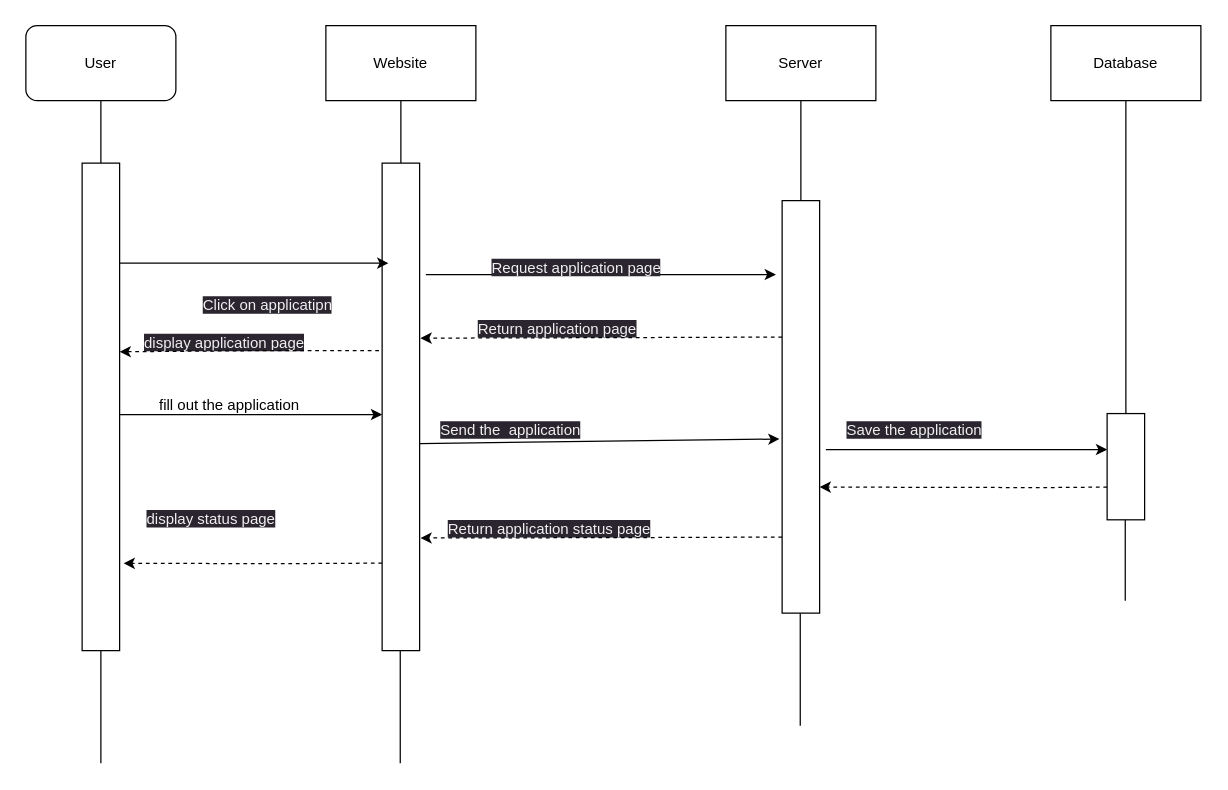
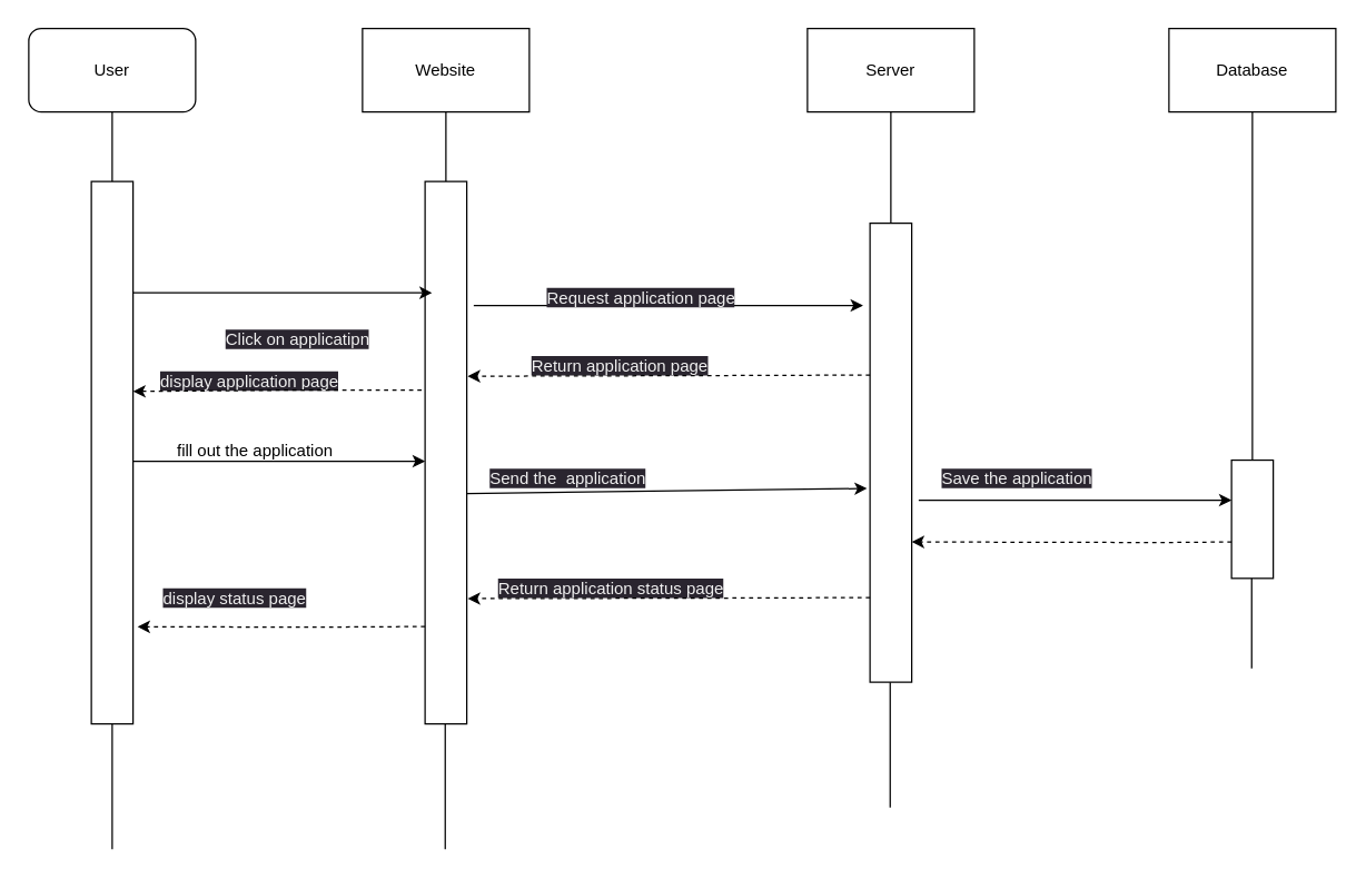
- <mxCell id="23" value="&lt;span style=&quot;color: rgb(240, 240, 240); font-family: Helvetica; font-size: 12px; font-style: normal; font-variant-ligatures: normal; font-variant-caps: normal; font-weight: 400; letter-spacing: normal; orphans: 2; text-align: center; text-indent: 0px; text-transform: none; widows: 2; word-spacing: 0px; -webkit-text-stroke-width: 0px; background-color: rgb(42, 37, 47); text-decoration-thickness: initial; text-decoration-style: initial; text-decoration-color: initial; float: none; display: inline !important;&quot;&gt;display status page&lt;/span&gt;" style="text;whiteSpace=wrap;html=1;" parent="1" vertex="1"><mxGeometry x="115" y="401.18" width="180" height="20" as="geometry" /></mxCell>
+ <mxCell id="23" value="&lt;span style=&quot;color: rgb(240, 240, 240); font-family: Helvetica; font-size: 12px; font-style: normal; font-variant-ligatures: normal; font-variant-caps: normal; font-weight: 400; letter-spacing: normal; orphans: 2; text-align: center; text-indent: 0px; text-transform: none; widows: 2; word-spacing: 0px; -webkit-text-stroke-width: 0px; background-color: rgb(42, 37, 47); text-decoration-thickness: initial; text-decoration-style: initial; text-decoration-color: initial; float: none; display: inline !important;&quot;&gt;display status page&lt;/span&gt;" style="text;whiteSpace=wrap;html=1;" parent="1" vertex="1"><mxGeometry x="115" y="416.18" width="180" height="20" as="geometry" /></mxCell>
